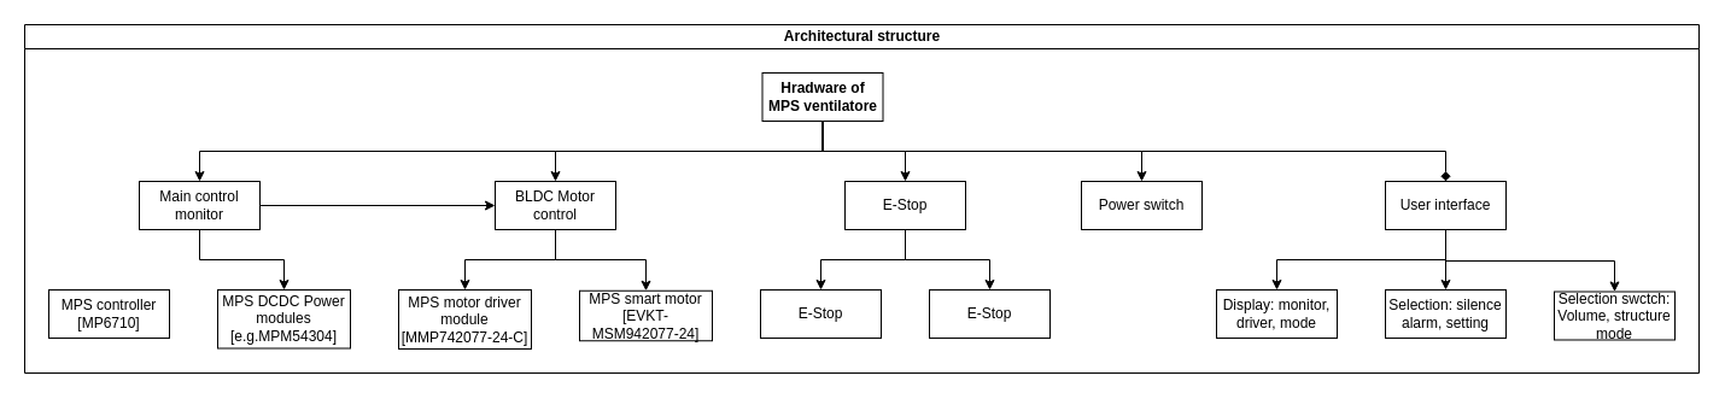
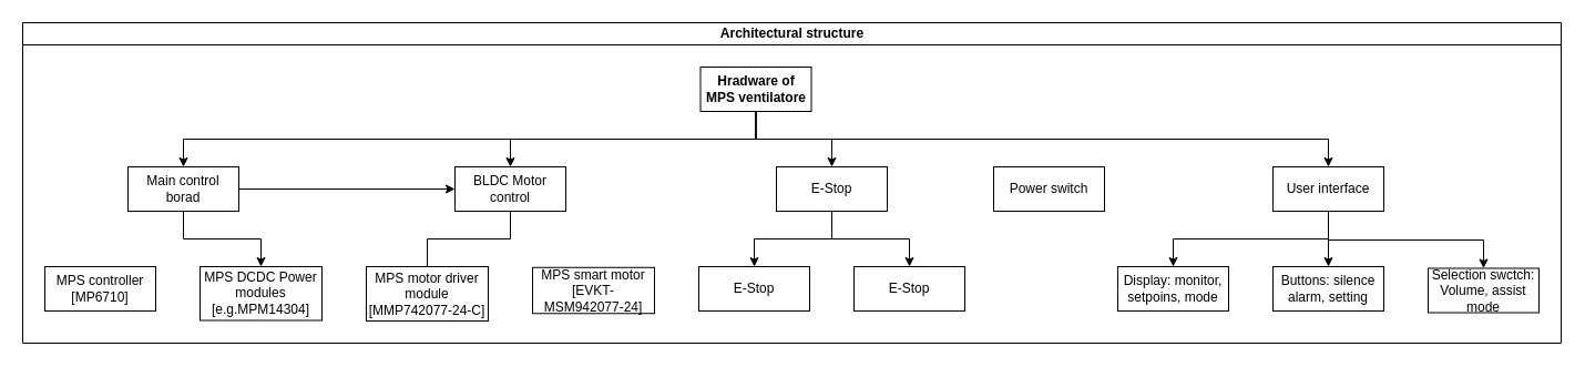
- <mxCell id="18" value="" style="edgeStyle=elbowEdgeStyle;elbow=vertical;html=1;rounded=0;" edge="1" parent="2" source="3" target="19"><mxGeometry relative="1" as="geometry"><mxPoint x="-1485.5" y="570" as="sourcePoint" /></mxGeometry></mxCell>
- <mxCell id="20" value="" style="edgeStyle=elbowEdgeStyle;elbow=vertical;html=1;rounded=0;endArrow=diamond;" edge="1" parent="2" source="3" target="21"><mxGeometry relative="1" as="geometry"><mxPoint x="-1337.5" y="490" as="sourcePoint" /></mxGeometry></mxCell>
+ <mxCell id="20" value="" style="edgeStyle=elbowEdgeStyle;elbow=vertical;html=1;rounded=0;" edge="1" parent="2" source="3" target="21"><mxGeometry relative="1" as="geometry"><mxPoint x="-1337.5" y="490" as="sourcePoint" /></mxGeometry></mxCell>
- <mxCell id="4" value="Main control monitor " style="whiteSpace=wrap;html=1;" vertex="1" parent="2"><mxGeometry x="95" y="130" width="100" height="40" as="geometry" /></mxCell>
+ <mxCell id="4" value="Main control borad " style="whiteSpace=wrap;html=1;" vertex="1" parent="2"><mxGeometry x="95" y="130" width="100" height="40" as="geometry" /></mxCell>
- <mxCell id="14" value="" style="edgeStyle=elbowEdgeStyle;elbow=vertical;html=1;rounded=0;" edge="1" parent="2" source="6" target="15"><mxGeometry relative="1" as="geometry"><mxPoint x="-2311.5" y="570" as="sourcePoint" /></mxGeometry></mxCell>
- <mxCell id="12" value="" style="edgeStyle=elbowEdgeStyle;elbow=vertical;html=1;rounded=0;" edge="1" parent="2" source="6" target="13"><mxGeometry relative="1" as="geometry"><mxPoint x="-2311.5" y="570" as="sourcePoint" /></mxGeometry></mxCell>
+ <mxCell id="12" value="" style="edgeStyle=elbowEdgeStyle;elbow=vertical;html=1;rounded=0;endArrow=none;" edge="1" parent="2" source="6" target="13"><mxGeometry relative="1" as="geometry"><mxPoint x="-2311.5" y="570" as="sourcePoint" /></mxGeometry></mxCell>
- <mxCell id="23" value="Display: monitor, driver, mode" style="whiteSpace=wrap;html=1;" vertex="1" parent="2"><mxGeometry x="988" y="220" width="100" height="40" as="geometry" /></mxCell>
+ <mxCell id="23" value="Display: monitor, setpoins, mode" style="whiteSpace=wrap;html=1;" vertex="1" parent="2"><mxGeometry x="988" y="220" width="100" height="40" as="geometry" /></mxCell>
- <mxCell id="25" value="Selection: silence alarm, setting" style="whiteSpace=wrap;html=1;" vertex="1" parent="2"><mxGeometry x="1128" y="220" width="100" height="40" as="geometry" /></mxCell>
+ <mxCell id="25" value="Buttons: silence alarm, setting" style="whiteSpace=wrap;html=1;" vertex="1" parent="2"><mxGeometry x="1128" y="220" width="100" height="40" as="geometry" /></mxCell>
- <mxCell id="27" value="Selection swctch: Volume, structure mode" style="whiteSpace=wrap;html=1;" vertex="1" parent="2"><mxGeometry x="1268" y="221.5" width="100" height="40" as="geometry" /></mxCell>
+ <mxCell id="27" value="Selection swctch: Volume, assist mode" style="whiteSpace=wrap;html=1;" vertex="1" parent="2"><mxGeometry x="1268" y="221.5" width="100" height="40" as="geometry" /></mxCell>
- <mxCell id="11" value="MPS DCDC Power modules [e.g.MPM54304]" style="whiteSpace=wrap;html=1;" vertex="1" parent="2"><mxGeometry x="160" y="220" width="110" height="48.5" as="geometry" /></mxCell>
+ <mxCell id="11" value="MPS DCDC Power modules [e.g.MPM14304]" style="whiteSpace=wrap;html=1;" vertex="1" parent="2"><mxGeometry x="160" y="220" width="110" height="48.5" as="geometry" /></mxCell>
